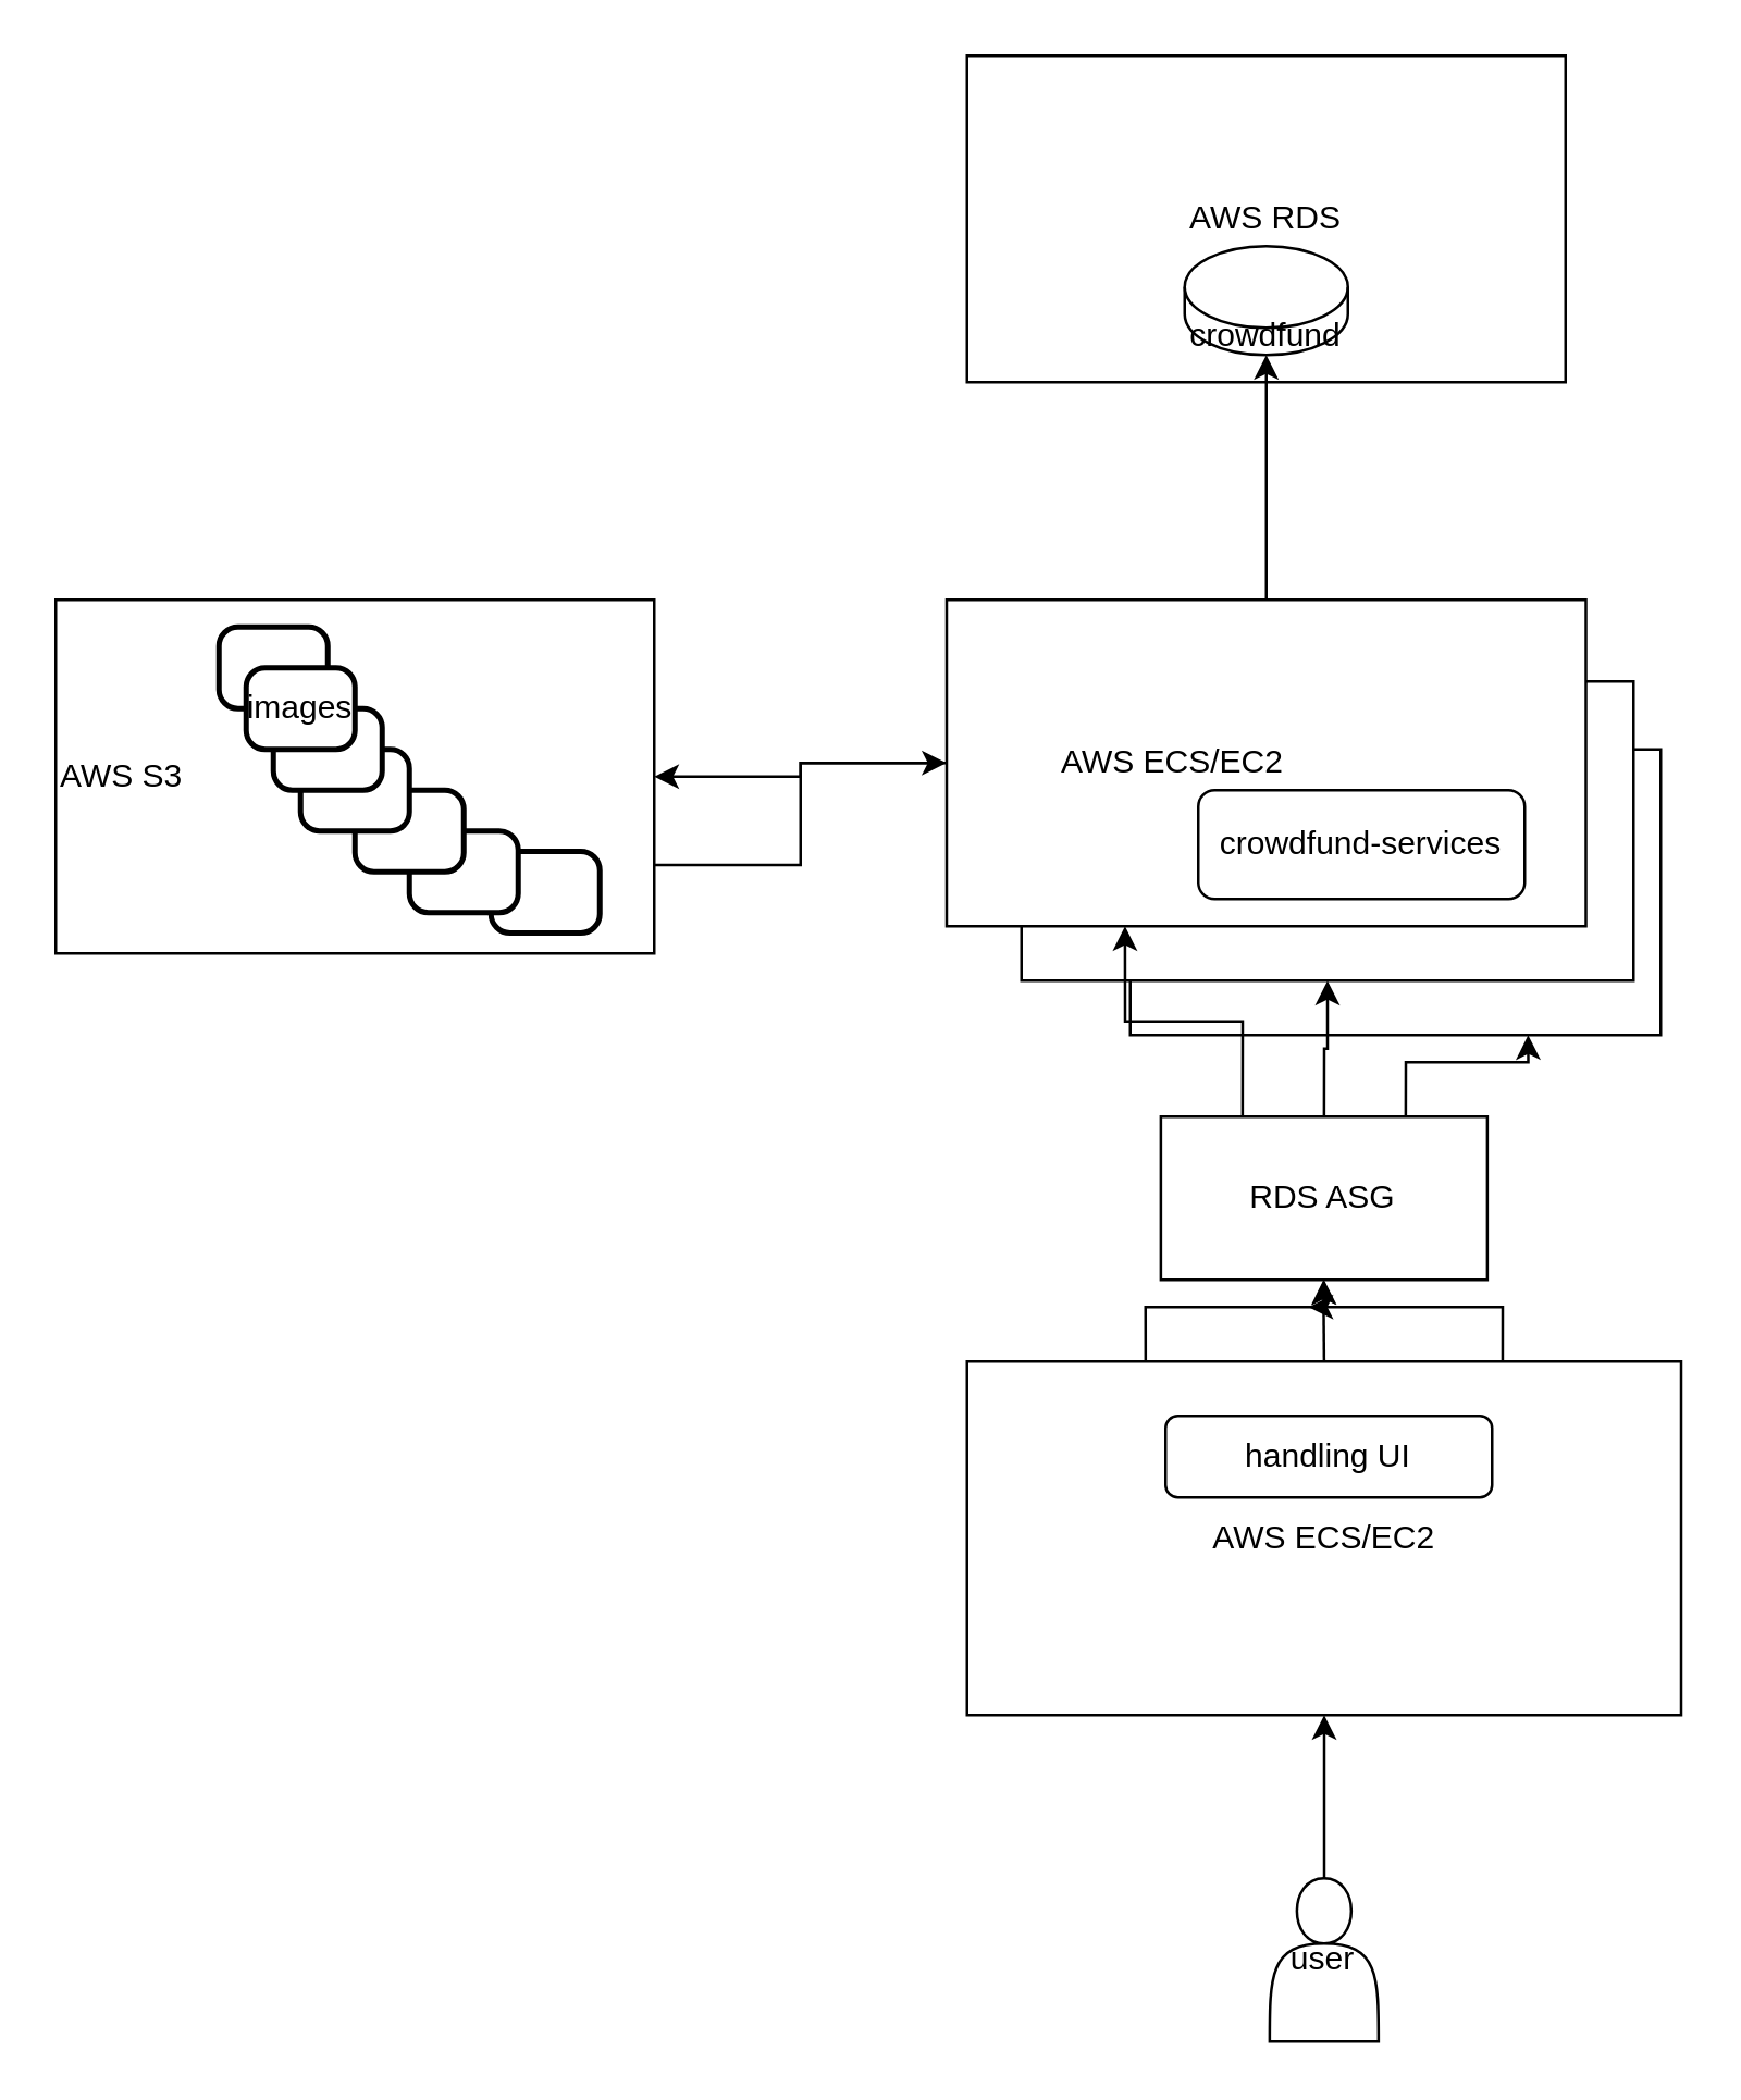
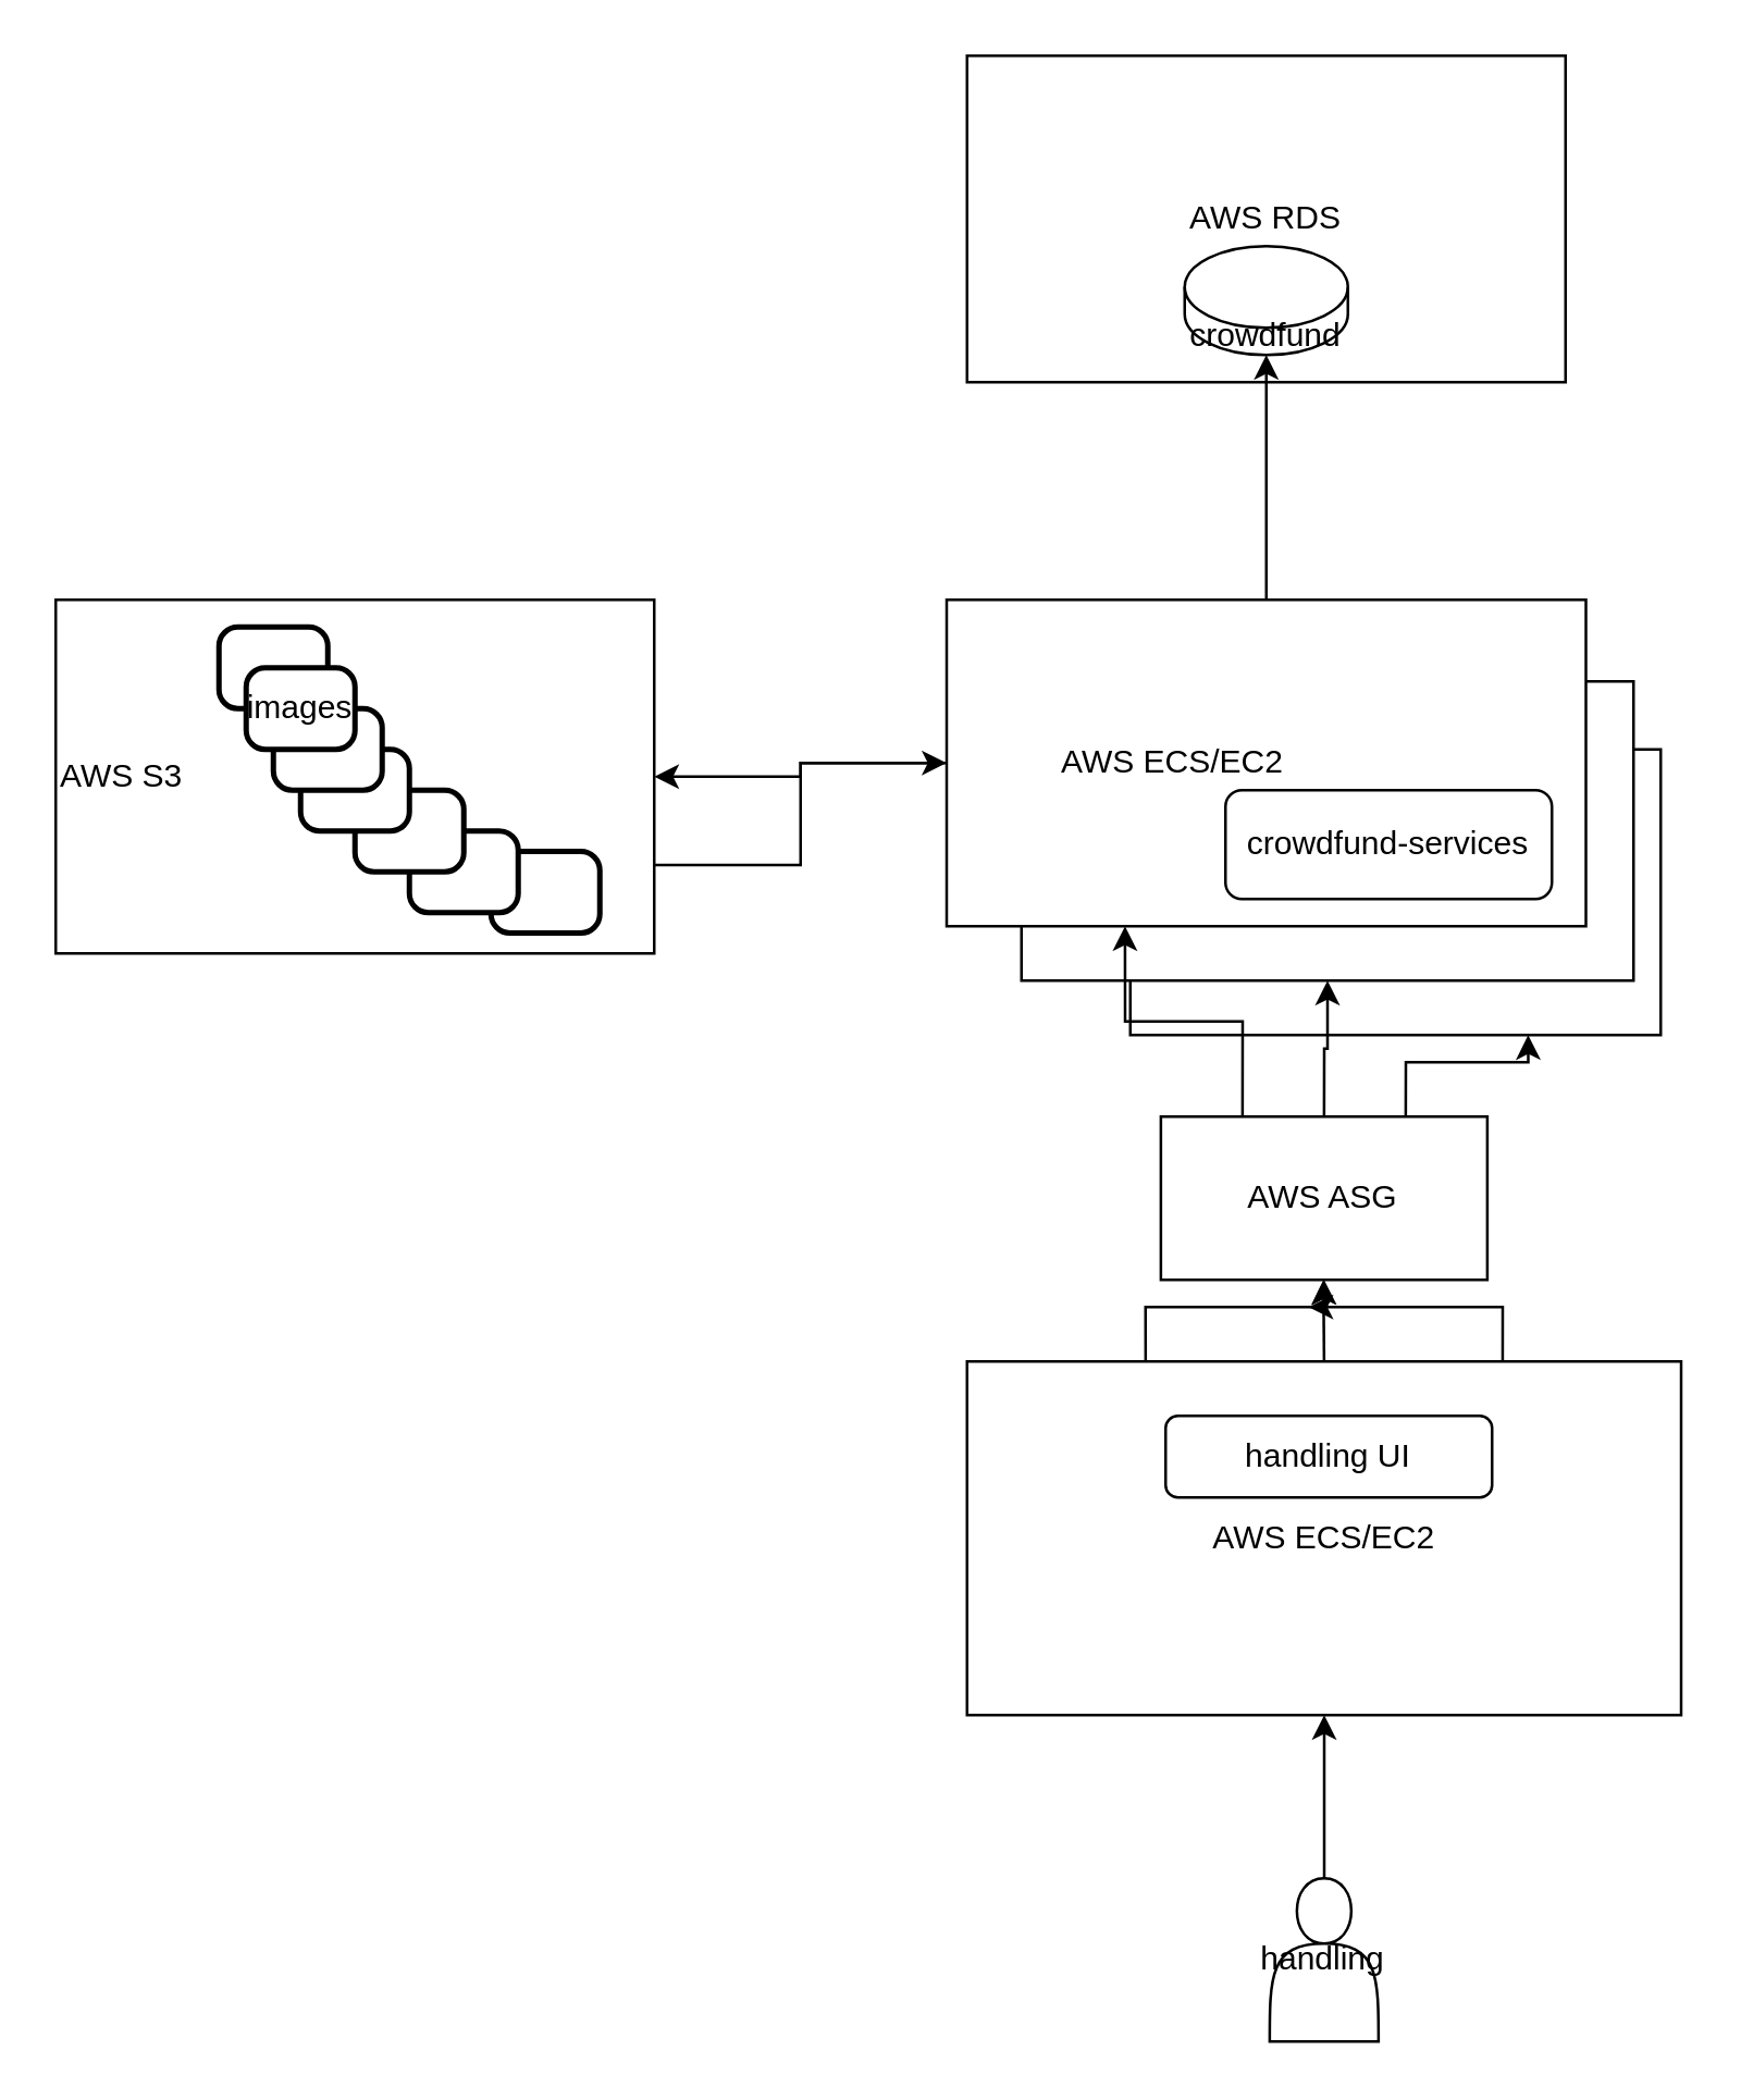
- <mxCell id="9" value="crowdfund-services" style="rounded=1;whiteSpace=wrap;html=1;" vertex="1" parent="1"><mxGeometry x="440" y="290" width="120" height="40" as="geometry" /></mxCell>
+ <mxCell id="9" value="crowdfund-services" style="rounded=1;whiteSpace=wrap;html=1;" vertex="1" parent="1"><mxGeometry x="450" y="290" width="120" height="40" as="geometry" /></mxCell>
- <mxCell id="28" value="RDS ASG" style="rounded=0;whiteSpace=wrap;html=1;" vertex="1" parent="1"><mxGeometry x="426.25" y="410" width="120" height="60" as="geometry" /></mxCell>
+ <mxCell id="28" value="AWS ASG" style="rounded=0;whiteSpace=wrap;html=1;" vertex="1" parent="1"><mxGeometry x="426.25" y="410" width="120" height="60" as="geometry" /></mxCell>
- <mxCell id="20" value="user" style="shape=actor;whiteSpace=wrap;html=1;" vertex="1" parent="1"><mxGeometry x="466.25" y="690" width="40" height="60" as="geometry" /></mxCell>
+ <mxCell id="20" value="handling" style="shape=actor;whiteSpace=wrap;html=1;" vertex="1" parent="1"><mxGeometry x="466.25" y="690" width="40" height="60" as="geometry" /></mxCell>
